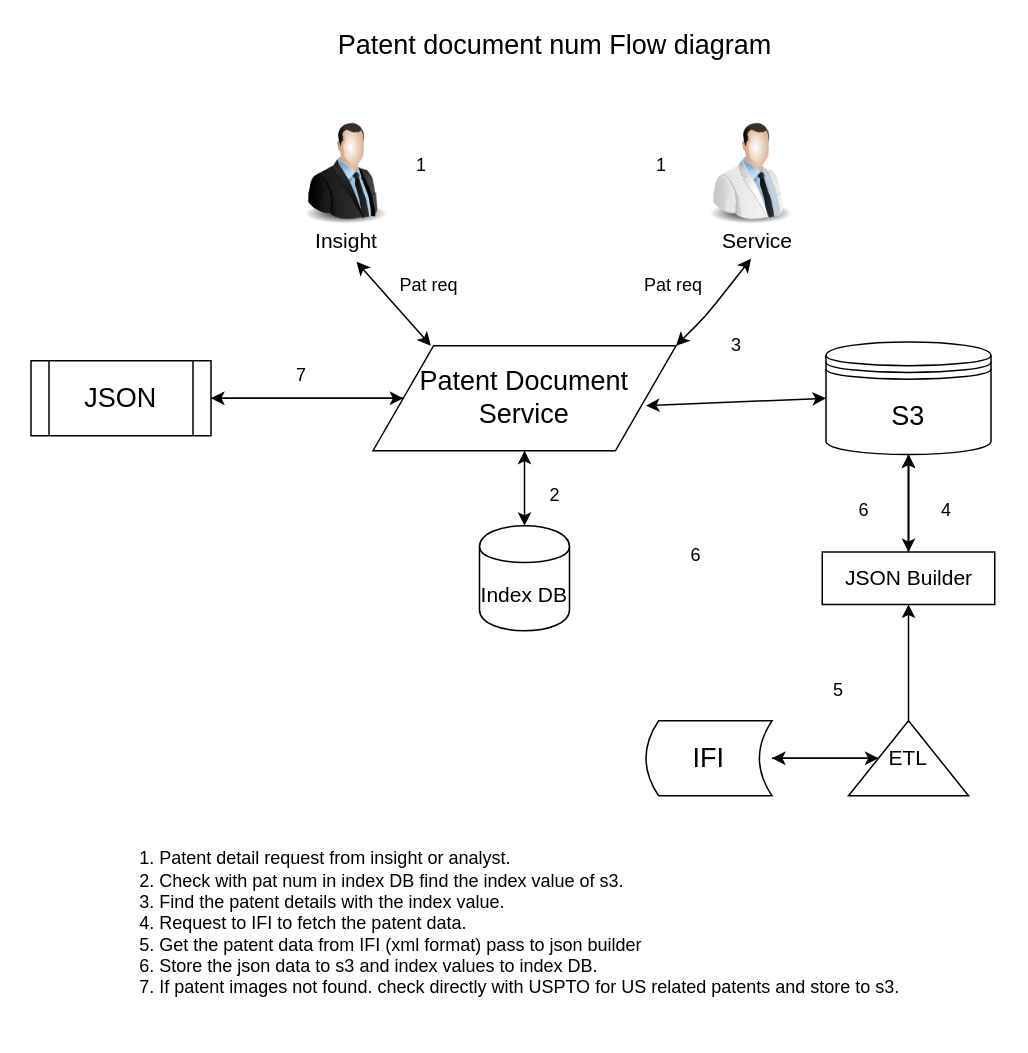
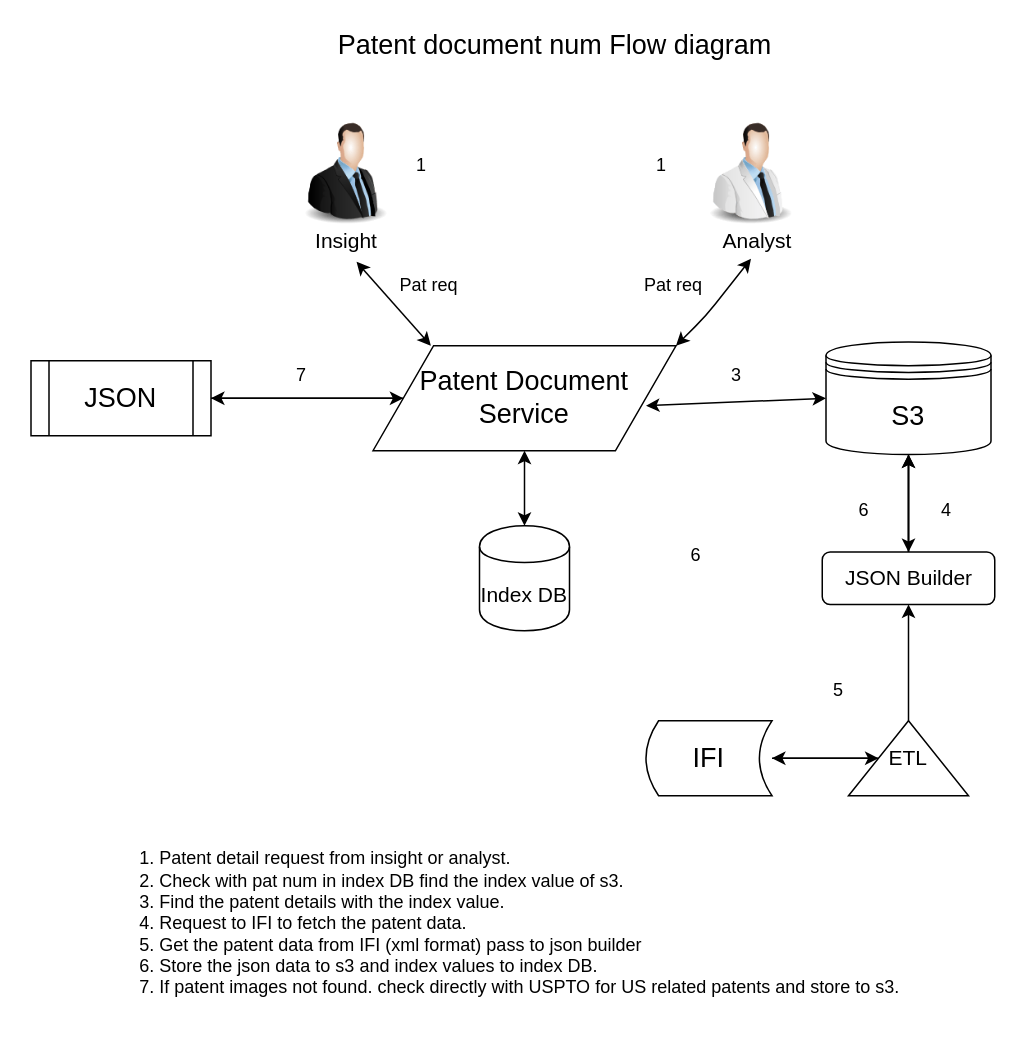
- <mxCell id="7" value="&lt;font style=&quot;font-size: 14px&quot;&gt;Service&lt;/font&gt;" style="text;html=1;align=center;verticalAlign=middle;resizable=0;points=[];autosize=1;" vertex="1" parent="1"><mxGeometry x="474" y="150" width="60" height="20" as="geometry" /></mxCell>
+ <mxCell id="7" value="&lt;font style=&quot;font-size: 14px&quot;&gt;Analyst&lt;/font&gt;" style="text;html=1;align=center;verticalAlign=middle;resizable=0;points=[];autosize=1;" vertex="1" parent="1"><mxGeometry x="474" y="150" width="60" height="20" as="geometry" /></mxCell>
- <mxCell id="32" value="3" style="text;html=1;align=center;verticalAlign=middle;resizable=0;points=[];autosize=1;" vertex="1" parent="1"><mxGeometry x="480" y="220" width="20" height="20" as="geometry" /></mxCell>
+ <mxCell id="32" value="3" style="text;html=1;align=center;verticalAlign=middle;resizable=0;points=[];autosize=1;" vertex="1" parent="1"><mxGeometry x="480" y="240" width="20" height="20" as="geometry" /></mxCell>
- <mxCell id="31" value="2" style="text;html=1;align=center;verticalAlign=middle;resizable=0;points=[];autosize=1;" vertex="1" parent="1"><mxGeometry x="359" y="320" width="20" height="20" as="geometry" /></mxCell>
- <mxCell id="21" value="&lt;font style=&quot;font-size: 14px&quot;&gt;JSON Builder&lt;/font&gt;" style="whiteSpace=wrap;html=1;rounded=0;" vertex="1" parent="1"><mxGeometry x="547.5" y="367.5" width="115" height="35" as="geometry" /></mxCell>
+ <mxCell id="21" value="&lt;font style=&quot;font-size: 14px&quot;&gt;JSON Builder&lt;/font&gt;" style="rounded=1;whiteSpace=wrap;html=1;" vertex="1" parent="1"><mxGeometry x="547.5" y="367.5" width="115" height="35" as="geometry" /></mxCell>
